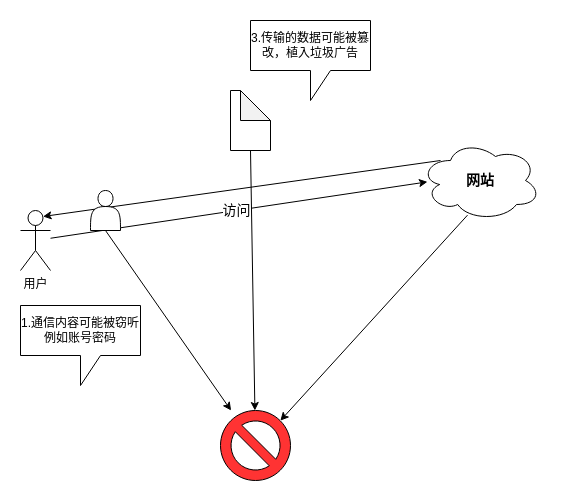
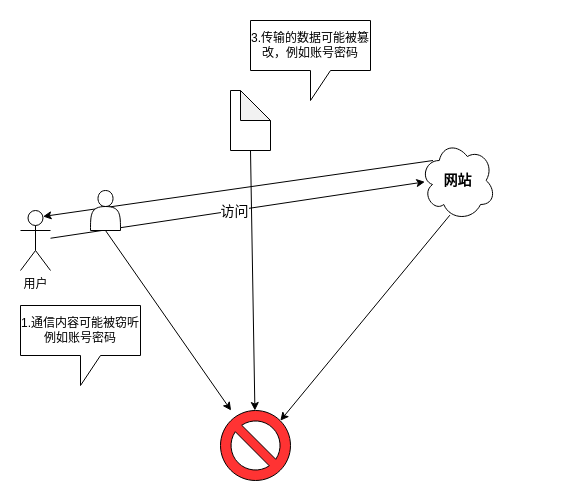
- <mxCell id="14" value="3.传输的数据可能被篡改，植入垃圾广告" style="shape=callout;whiteSpace=wrap;html=1;perimeter=calloutPerimeter;" vertex="1" parent="1"><mxGeometry x="250" y="20" width="120" height="80" as="geometry" /></mxCell>
+ <mxCell id="14" value="3.传输的数据可能被篡改，例如账号密码" style="shape=callout;whiteSpace=wrap;html=1;perimeter=calloutPerimeter;" vertex="1" parent="1"><mxGeometry x="250" y="20" width="120" height="80" as="geometry" /></mxCell>
- <mxCell id="3" value="&lt;font style=&quot;font-size: 14px;&quot;&gt;&lt;b&gt;网站&lt;/b&gt;&lt;/font&gt;" style="ellipse;shape=cloud;whiteSpace=wrap;html=1;" vertex="1" parent="1"><mxGeometry x="420" y="140" width="120" height="80" as="geometry" /></mxCell>
+ <mxCell id="3" value="&lt;font style=&quot;font-size: 14px;&quot;&gt;&lt;b&gt;网站&lt;/b&gt;&lt;/font&gt;" style="ellipse;shape=cloud;whiteSpace=wrap;html=1;" vertex="1" parent="1"><mxGeometry x="420" y="140" width="75" height="80" as="geometry" /></mxCell>
